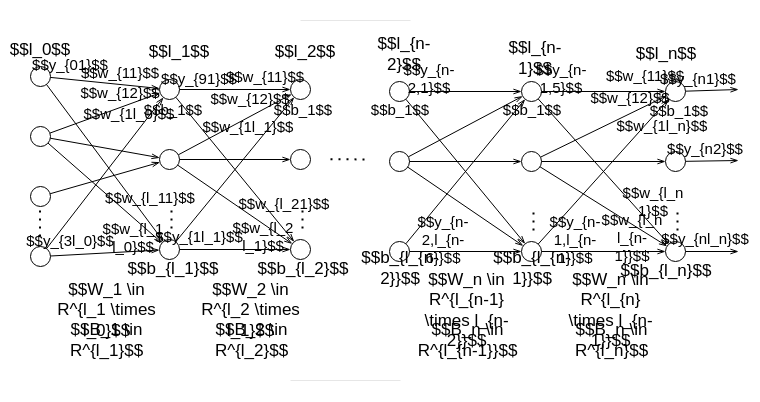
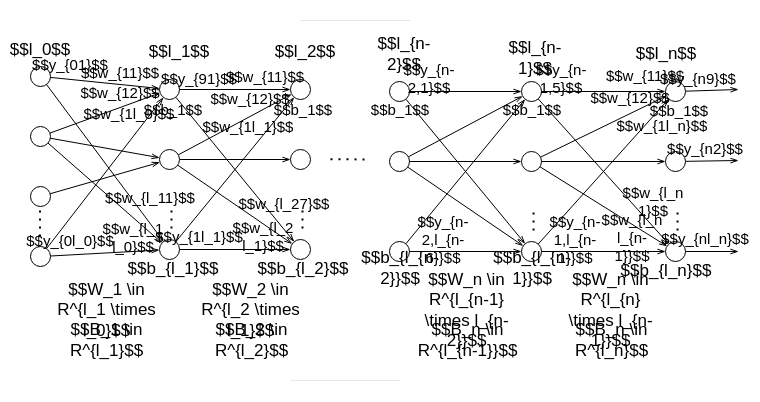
- <mxCell id="84" value="$$y_{n1}$$" style="text;html=1;strokeColor=none;fillColor=none;align=center;verticalAlign=middle;whiteSpace=wrap;rounded=0;fontSize=15;" vertex="1" parent="1"><mxGeometry x="678" y="68" width="40" height="20" as="geometry" /></mxCell>
+ <mxCell id="84" value="$$y_{n9}$$" style="text;html=1;strokeColor=none;fillColor=none;align=center;verticalAlign=middle;whiteSpace=wrap;rounded=0;fontSize=15;" vertex="1" parent="1"><mxGeometry x="678" y="68" width="40" height="20" as="geometry" /></mxCell>
- <mxCell id="42" value="$$w_{l_21}$$" style="text;html=1;strokeColor=none;fillColor=none;align=center;verticalAlign=middle;whiteSpace=wrap;rounded=0;fontSize=15;" vertex="1" parent="1"><mxGeometry x="264" y="193" width="40" height="20" as="geometry" /></mxCell>
+ <mxCell id="42" value="$$w_{l_27}$$" style="text;html=1;strokeColor=none;fillColor=none;align=center;verticalAlign=middle;whiteSpace=wrap;rounded=0;fontSize=15;" vertex="1" parent="1"><mxGeometry x="264" y="193" width="40" height="20" as="geometry" /></mxCell>
- <mxCell id="81" value="$$y_{3l_0}$$" style="text;html=1;strokeColor=none;fillColor=none;align=center;verticalAlign=middle;whiteSpace=wrap;rounded=0;fontSize=15;" vertex="1" parent="1"><mxGeometry x="50" y="230" width="40" height="20" as="geometry" /></mxCell>
+ <mxCell id="81" value="$$y_{0l_0}$$" style="text;html=1;strokeColor=none;fillColor=none;align=center;verticalAlign=middle;whiteSpace=wrap;rounded=0;fontSize=15;" vertex="1" parent="1"><mxGeometry x="50" y="230" width="40" height="20" as="geometry" /></mxCell>
